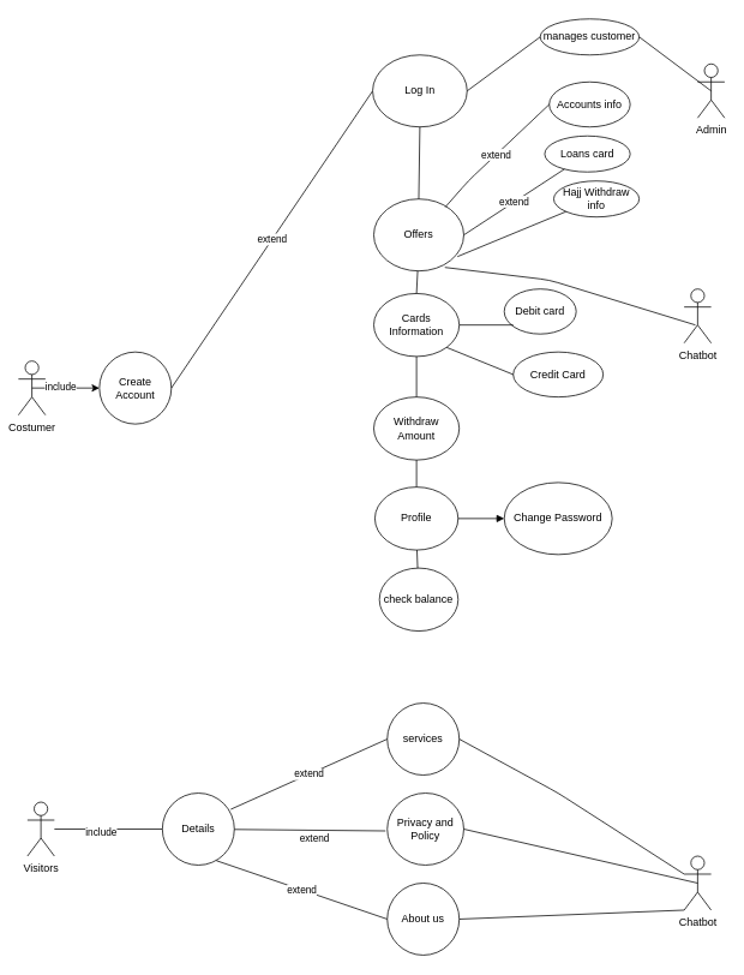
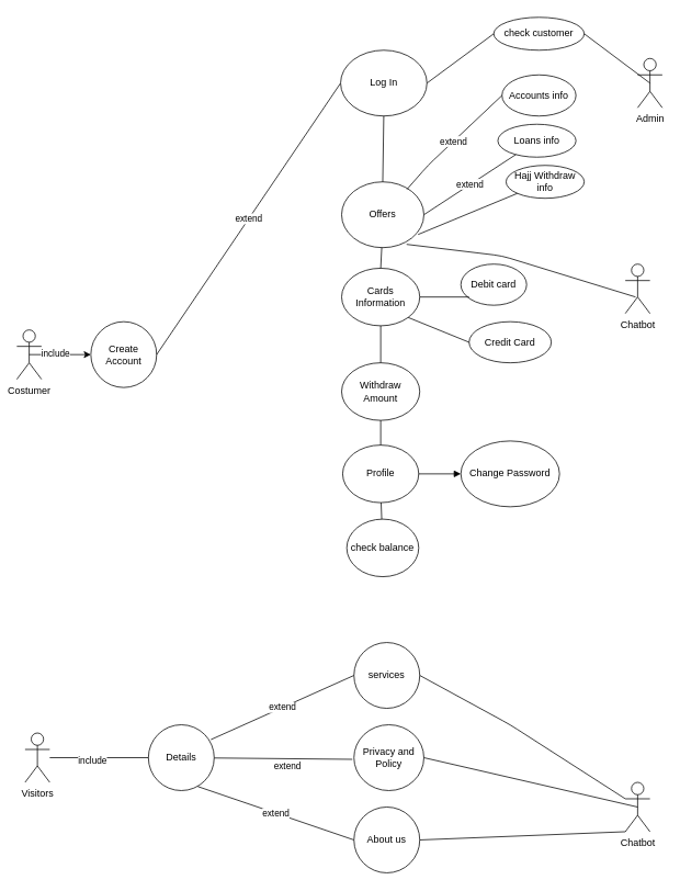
- <mxCell id="31" value="manages customer" style="ellipse;whiteSpace=wrap;html=1;" parent="1" vertex="1"><mxGeometry x="600" y="20" width="110" height="40" as="geometry" /></mxCell>
+ <mxCell id="31" value="check customer" style="ellipse;whiteSpace=wrap;html=1;" parent="1" vertex="1"><mxGeometry x="600" y="20" width="110" height="40" as="geometry" /></mxCell>
- <mxCell id="23" value="Loans card" style="ellipse;whiteSpace=wrap;html=1;" parent="1" vertex="1"><mxGeometry x="605" y="150" width="95" height="40" as="geometry" /></mxCell>
+ <mxCell id="23" value="Loans info" style="ellipse;whiteSpace=wrap;html=1;" parent="1" vertex="1"><mxGeometry x="605" y="150" width="95" height="40" as="geometry" /></mxCell>
